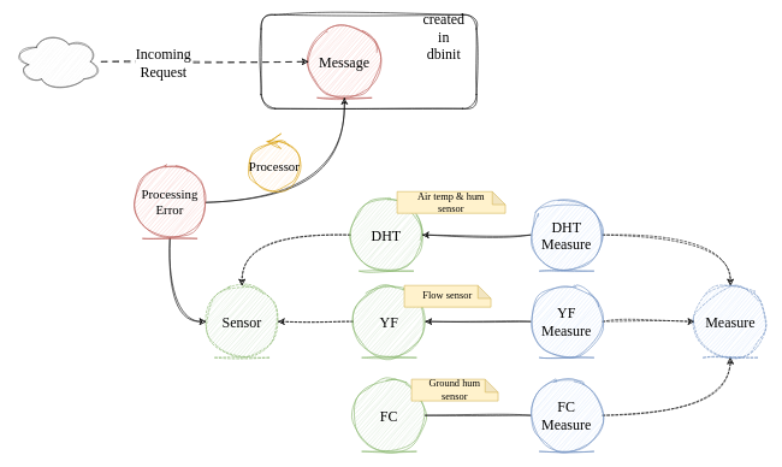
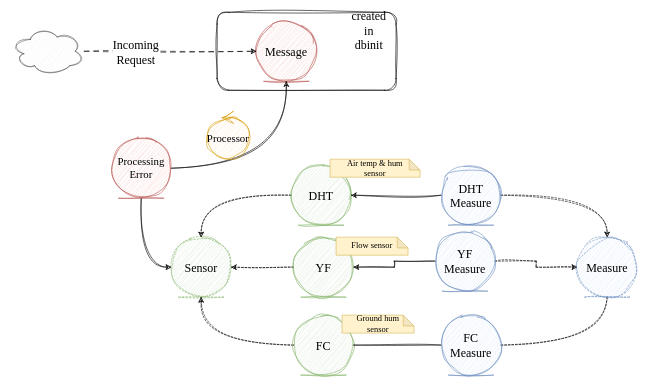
- <mxCell id="19" value="YF&lt;br&gt;Measure" style="ellipse;shape=umlEntity;whiteSpace=wrap;html=1;sketch=1;hachureGap=4;jiggle=2;curveFitting=1;fontFamily=Architects Daughter;fontSource=https%3A%2F%2Ffonts.googleapis.com%2Fcss%3Ffamily%3DArchitects%2BDaughter;fontSize=20;fillColor=#dae8fc;strokeColor=#6c8ebf;" parent="1" vertex="1"><mxGeometry x="735" y="395" width="100" height="100" as="geometry" /></mxCell>
+ <mxCell id="19" value="YF&lt;br&gt;Measure" style="ellipse;shape=umlEntity;whiteSpace=wrap;html=1;sketch=1;hachureGap=4;jiggle=2;curveFitting=1;fontFamily=Architects Daughter;fontSource=https%3A%2F%2Ffonts.googleapis.com%2Fcss%3Ffamily%3DArchitects%2BDaughter;fontSize=20;fillColor=#dae8fc;strokeColor=#6c8ebf;" parent="1" vertex="1"><mxGeometry x="725" y="385" width="100" height="100" as="geometry" /></mxCell>
- <mxCell id="15" style="edgeStyle=orthogonalEdgeStyle;sketch=1;hachureGap=4;jiggle=2;curveFitting=1;orthogonalLoop=1;jettySize=auto;html=1;entryX=0.5;entryY=1;entryDx=0;entryDy=0;fontFamily=Architects Daughter;fontSource=https%3A%2F%2Ffonts.googleapis.com%2Fcss%3Ffamily%3DArchitects%2BDaughter;fontSize=16;curved=1;dashed=1;" parent="1" source="16" target="20" edge="1"><mxGeometry relative="1" as="geometry" /></mxCell>
+ <mxCell id="15" style="edgeStyle=orthogonalEdgeStyle;sketch=1;hachureGap=4;jiggle=2;curveFitting=1;orthogonalLoop=1;jettySize=auto;html=1;entryX=0.5;entryY=1;entryDx=0;entryDy=0;fontFamily=Architects Daughter;fontSource=https%3A%2F%2Ffonts.googleapis.com%2Fcss%3Ffamily%3DArchitects%2BDaughter;fontSize=16;curved=1;dashed=1;endArrow=none;" parent="1" source="16" target="20" edge="1"><mxGeometry relative="1" as="geometry" /></mxCell>
+ <mxCell id="7" style="edgeStyle=orthogonalEdgeStyle;sketch=1;hachureGap=4;jiggle=2;curveFitting=1;orthogonalLoop=1;jettySize=auto;html=1;entryX=0.5;entryY=1;entryDx=0;entryDy=0;fontFamily=Architects Daughter;fontSource=https%3A%2F%2Ffonts.googleapis.com%2Fcss%3Ffamily%3DArchitects%2BDaughter;fontSize=16;curved=1;dashed=1;" parent="1" source="8" target="4" edge="1"><mxGeometry relative="1" as="geometry" /></mxCell>
